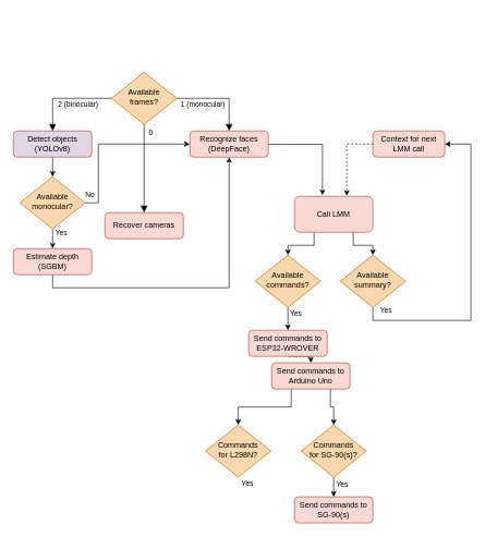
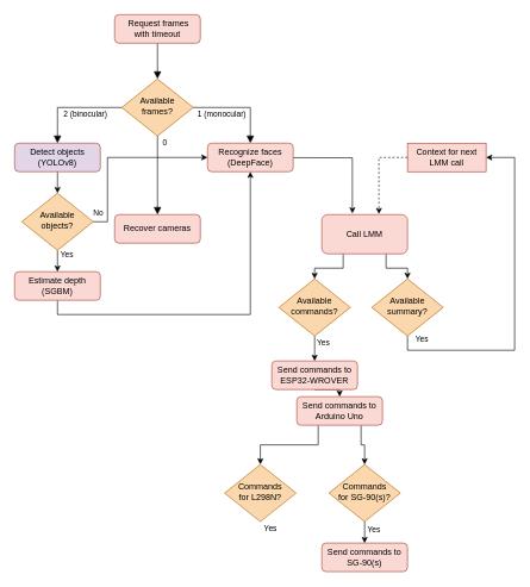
+ <mxCell id="3" value="&amp;nbsp;Request&amp;nbsp;frames with&amp;nbsp;timeout" style="rounded=1;whiteSpace=wrap;html=1;fontSize=12;glass=0;strokeWidth=1;shadow=0;fillColor=#fad9d5;strokeColor=#ae4132;fontColor=#000000;" parent="1" vertex="1"><mxGeometry x="160" y="20" width="120" height="40" as="geometry" /></mxCell>
+ <mxCell id="2" value="" style="rounded=0;html=1;jettySize=auto;orthogonalLoop=1;fontSize=11;endArrow=block;endFill=1;endSize=8;strokeWidth=1;shadow=0;labelBackgroundColor=none;edgeStyle=orthogonalEdgeStyle;fontColor=#000000;strokeColor=#000000;" parent="1" source="3" target="5" edge="1"><mxGeometry relative="1" as="geometry" /></mxCell>
- <mxCell id="21" value="Context for next LMM call" style="rounded=1;whiteSpace=wrap;html=1;fontSize=12;glass=0;strokeWidth=1;shadow=0;fillColor=#fad9d5;strokeColor=#ae4132;fontColor=#000000;" parent="1" vertex="1"><mxGeometry x="570" y="200" width="110" height="40" as="geometry" /></mxCell>
+ <mxCell id="21" value="Context for next LMM call" style="whiteSpace=wrap;html=1;fontSize=12;glass=0;strokeWidth=1;shadow=0;fillColor=#fad9d5;strokeColor=#ae4132;fontColor=#000000;rounded=0;" parent="1" vertex="1"><mxGeometry x="570" y="200" width="110" height="40" as="geometry" /></mxCell>
- <mxCell id="15" value="Available monocular?" style="rhombus;whiteSpace=wrap;html=1;shadow=0;fontFamily=Helvetica;fontSize=12;align=center;strokeWidth=1;spacing=6;spacingTop=-4;fillColor=#fad7ac;strokeColor=#b46504;fontColor=#000000;" parent="1" vertex="1"><mxGeometry x="30" y="270" width="100" height="80" as="geometry" /></mxCell>
+ <mxCell id="15" value="Available objects?" style="rhombus;whiteSpace=wrap;html=1;shadow=0;fontFamily=Helvetica;fontSize=12;align=center;strokeWidth=1;spacing=6;spacingTop=-4;fillColor=#fad7ac;strokeColor=#b46504;fontColor=#000000;" parent="1" vertex="1"><mxGeometry x="30" y="270" width="100" height="80" as="geometry" /></mxCell>
- <mxCell id="10" value="Recover cameras" style="rounded=1;whiteSpace=wrap;html=1;fontSize=12;glass=0;strokeWidth=1;shadow=0;fillColor=#fad9d5;strokeColor=#ae4132;fontColor=#000000;" parent="1" vertex="1"><mxGeometry x="160" y="325" width="120" height="40" as="geometry" /></mxCell>
+ <mxCell id="10" value="Recover cameras" style="rounded=1;whiteSpace=wrap;html=1;fontSize=12;glass=0;strokeWidth=1;shadow=0;fillColor=#fad9d5;strokeColor=#ae4132;fontColor=#000000;" parent="1" vertex="1"><mxGeometry x="160" y="300" width="120" height="40" as="geometry" /></mxCell>
